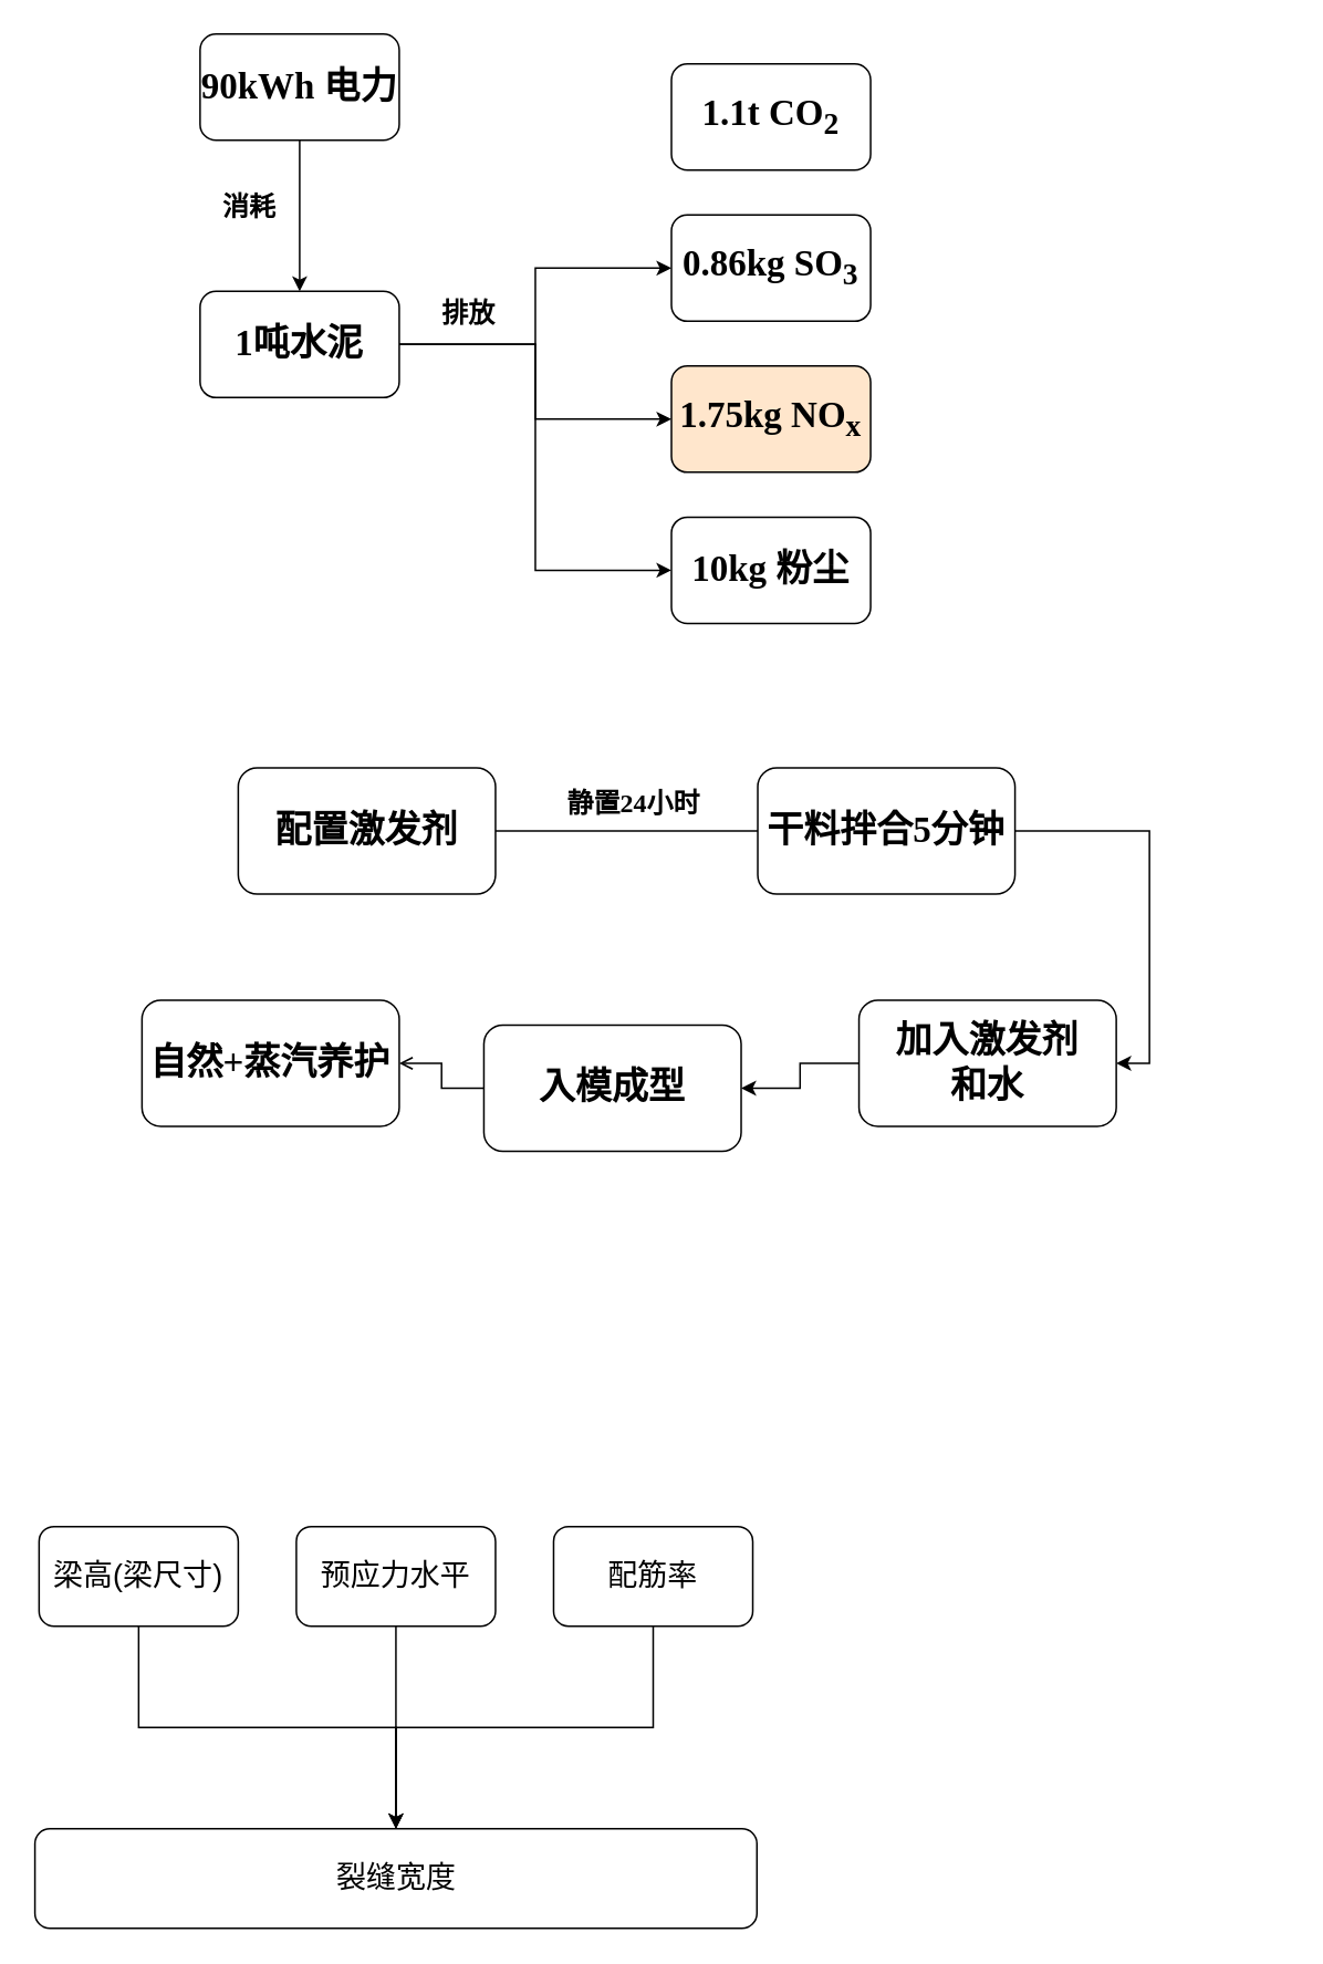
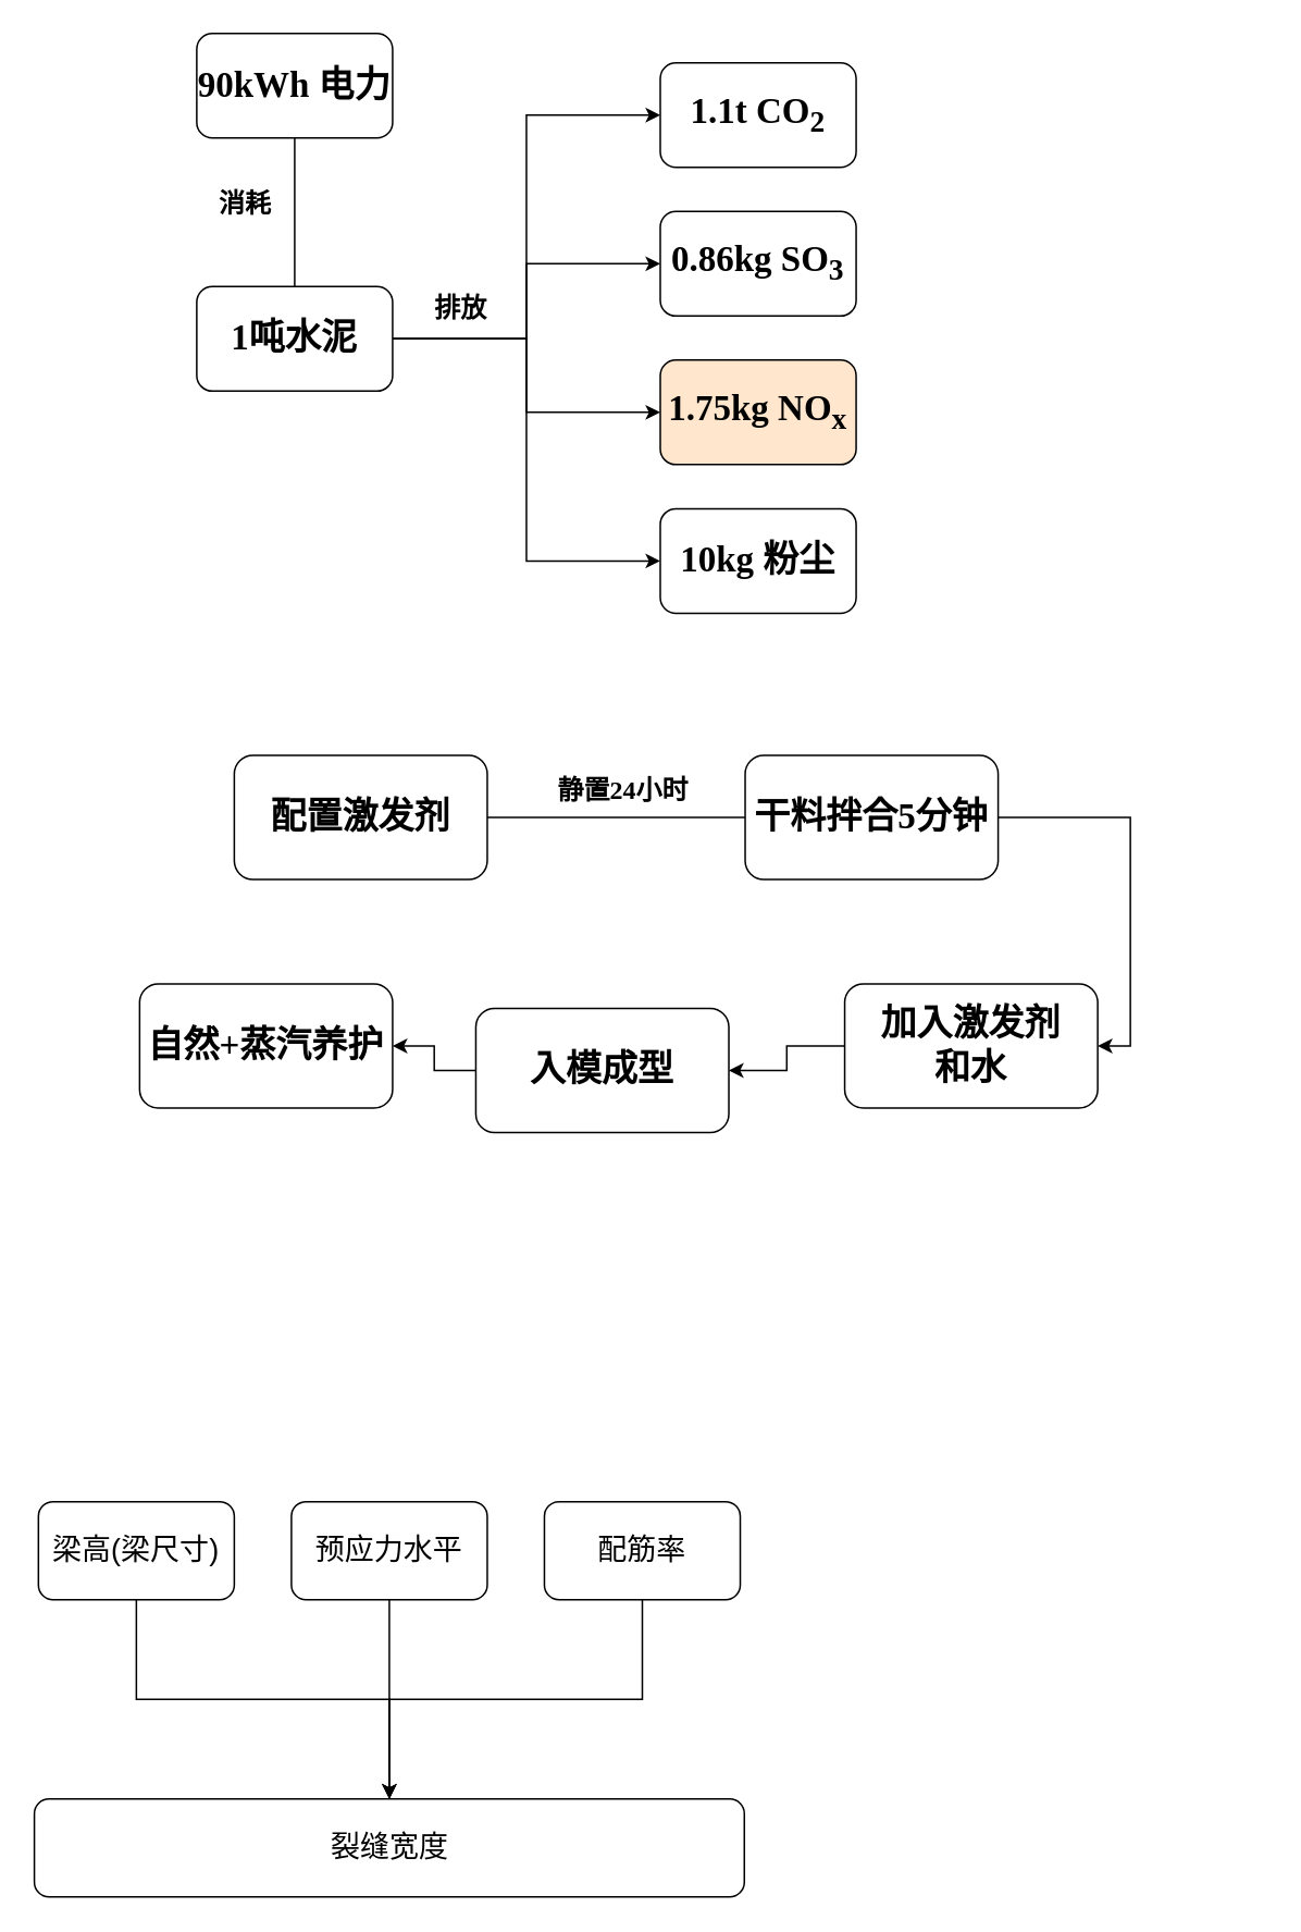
+ <mxCell id="2" style="edgeStyle=orthogonalEdgeStyle;rounded=0;orthogonalLoop=1;jettySize=auto;html=1;exitX=1;exitY=0.5;exitDx=0;exitDy=0;entryX=0;entryY=0.5;entryDx=0;entryDy=0;" parent="1" source="6" target="7" edge="1"><mxGeometry relative="1" as="geometry" /></mxCell>
- <mxCell id="11" style="edgeStyle=orthogonalEdgeStyle;rounded=0;orthogonalLoop=1;jettySize=auto;html=1;exitX=0.5;exitY=1;exitDx=0;exitDy=0;entryX=0.5;entryY=0;entryDx=0;entryDy=0;" parent="1" source="12" target="6" edge="1"><mxGeometry relative="1" as="geometry" /></mxCell>
+ <mxCell id="11" style="edgeStyle=orthogonalEdgeStyle;rounded=0;orthogonalLoop=1;jettySize=auto;html=1;exitX=0.5;exitY=1;exitDx=0;exitDy=0;entryX=0.5;entryY=0;entryDx=0;entryDy=0;endArrow=none;" parent="1" source="12" target="6" edge="1"><mxGeometry relative="1" as="geometry" /></mxCell>
- <mxCell id="25" style="edgeStyle=orthogonalEdgeStyle;rounded=0;orthogonalLoop=1;jettySize=auto;html=1;exitX=0;exitY=0.5;exitDx=0;exitDy=0;endArrow=open;" parent="1" source="26" target="27" edge="1"><mxGeometry relative="1" as="geometry" /></mxCell>
+ <mxCell id="25" style="edgeStyle=orthogonalEdgeStyle;rounded=0;orthogonalLoop=1;jettySize=auto;html=1;exitX=0;exitY=0.5;exitDx=0;exitDy=0;" parent="1" source="26" target="27" edge="1"><mxGeometry relative="1" as="geometry" /></mxCell>
